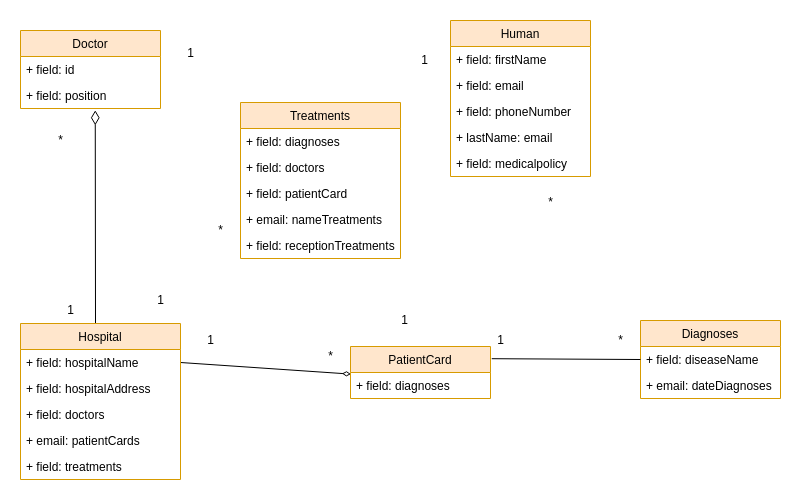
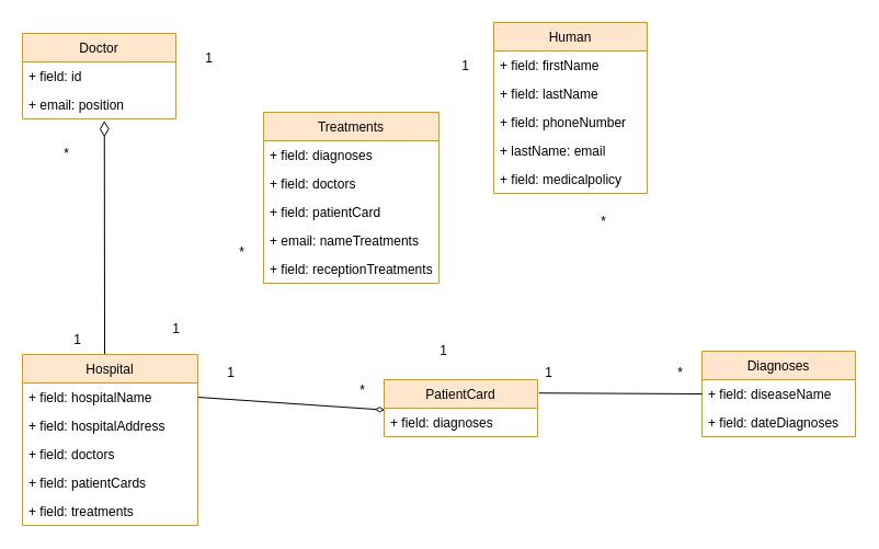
- <mxCell id="24" value="+ field: email" style="text;strokeColor=none;fillColor=none;align=left;verticalAlign=top;spacingLeft=4;spacingRight=4;overflow=hidden;rotatable=0;points=[[0,0.5],[1,0.5]];portConstraint=eastwest;" parent="22" vertex="1"><mxGeometry y="52" width="140" height="26" as="geometry" /></mxCell>
+ <mxCell id="24" value="+ field: lastName" style="text;strokeColor=none;fillColor=none;align=left;verticalAlign=top;spacingLeft=4;spacingRight=4;overflow=hidden;rotatable=0;points=[[0,0.5],[1,0.5]];portConstraint=eastwest;" parent="22" vertex="1"><mxGeometry y="52" width="140" height="26" as="geometry" /></mxCell>
- <mxCell id="42" value="+ field: position" style="text;strokeColor=none;fillColor=none;align=left;verticalAlign=top;spacingLeft=4;spacingRight=4;overflow=hidden;rotatable=0;points=[[0,0.5],[1,0.5]];portConstraint=eastwest;" parent="40" vertex="1"><mxGeometry y="52" width="140" height="26" as="geometry" /></mxCell>
+ <mxCell id="42" value="+ email: position" style="text;strokeColor=none;fillColor=none;align=left;verticalAlign=top;spacingLeft=4;spacingRight=4;overflow=hidden;rotatable=0;points=[[0,0.5],[1,0.5]];portConstraint=eastwest;" parent="40" vertex="1"><mxGeometry y="52" width="140" height="26" as="geometry" /></mxCell>
- <mxCell id="18" value="+ email: dateDiagnoses" style="text;strokeColor=none;fillColor=none;align=left;verticalAlign=top;spacingLeft=4;spacingRight=4;overflow=hidden;rotatable=0;points=[[0,0.5],[1,0.5]];portConstraint=eastwest;" parent="16" vertex="1"><mxGeometry y="52" width="140" height="26" as="geometry" /></mxCell>
+ <mxCell id="18" value="+ field: dateDiagnoses" style="text;strokeColor=none;fillColor=none;align=left;verticalAlign=top;spacingLeft=4;spacingRight=4;overflow=hidden;rotatable=0;points=[[0,0.5],[1,0.5]];portConstraint=eastwest;" parent="16" vertex="1"><mxGeometry y="52" width="140" height="26" as="geometry" /></mxCell>
- <mxCell id="14" value="+ email: patientCards" style="text;strokeColor=none;fillColor=none;align=left;verticalAlign=top;spacingLeft=4;spacingRight=4;overflow=hidden;rotatable=0;points=[[0,0.5],[1,0.5]];portConstraint=eastwest;" parent="10" vertex="1"><mxGeometry y="104" width="160" height="26" as="geometry" /></mxCell>
+ <mxCell id="14" value="+ field: patientCards" style="text;strokeColor=none;fillColor=none;align=left;verticalAlign=top;spacingLeft=4;spacingRight=4;overflow=hidden;rotatable=0;points=[[0,0.5],[1,0.5]];portConstraint=eastwest;" parent="10" vertex="1"><mxGeometry y="104" width="160" height="26" as="geometry" /></mxCell>
